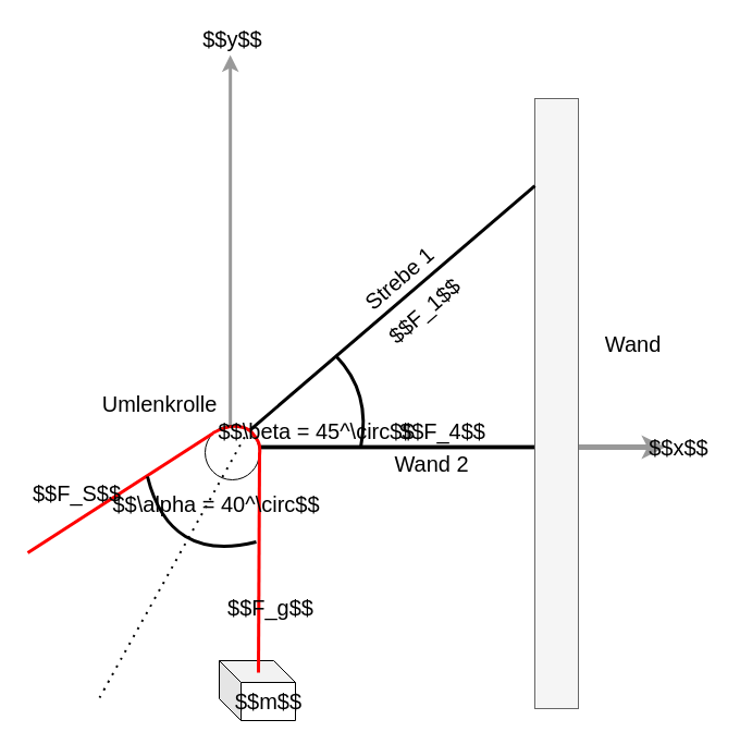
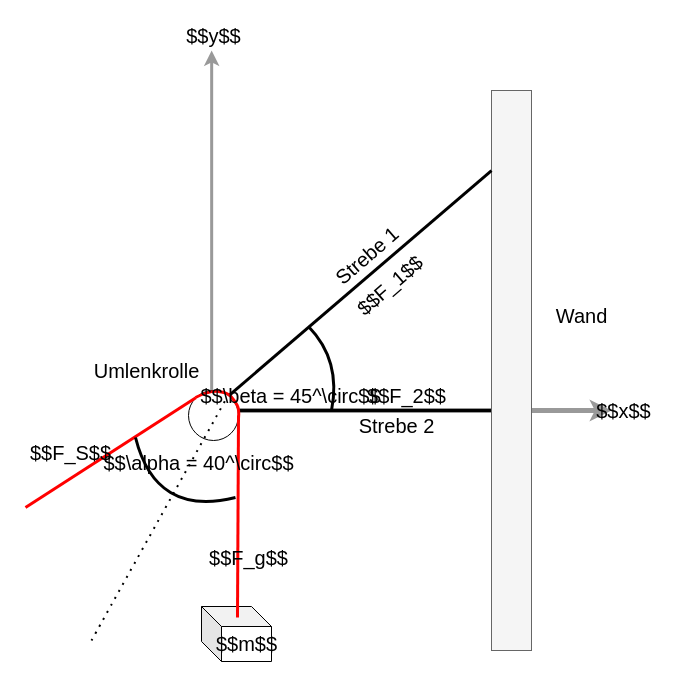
- <mxCell id="18" value="$$F_4$$" style="text;html=1;resizable=0;autosize=1;align=center;verticalAlign=middle;points=[];fillColor=none;strokeColor=none;rounded=0;fontSize=20;" vertex="1" parent="1"><mxGeometry x="361" y="380" width="90" height="30" as="geometry" /></mxCell>
+ <mxCell id="18" value="$$F_2$$" style="text;html=1;resizable=0;autosize=1;align=center;verticalAlign=middle;points=[];fillColor=none;strokeColor=none;rounded=0;fontSize=20;" vertex="1" parent="1"><mxGeometry x="361" y="380" width="90" height="30" as="geometry" /></mxCell>
- <mxCell id="10" value="Wand 2" style="text;html=1;resizable=0;autosize=1;align=center;verticalAlign=middle;points=[];fillColor=none;strokeColor=none;rounded=0;fontSize=20;" vertex="1" parent="1"><mxGeometry x="351" y="410" width="90" height="30" as="geometry" /></mxCell>
+ <mxCell id="10" value="Strebe 2" style="text;html=1;resizable=0;autosize=1;align=center;verticalAlign=middle;points=[];fillColor=none;strokeColor=none;rounded=0;fontSize=20;" vertex="1" parent="1"><mxGeometry x="351" y="410" width="90" height="30" as="geometry" /></mxCell>
